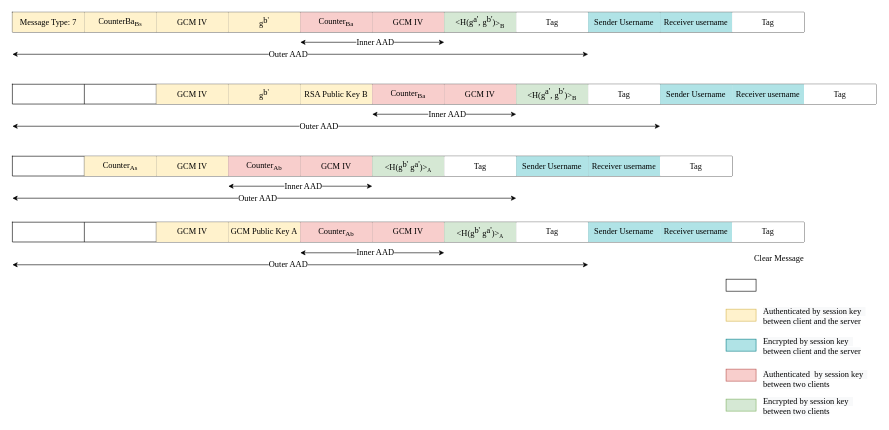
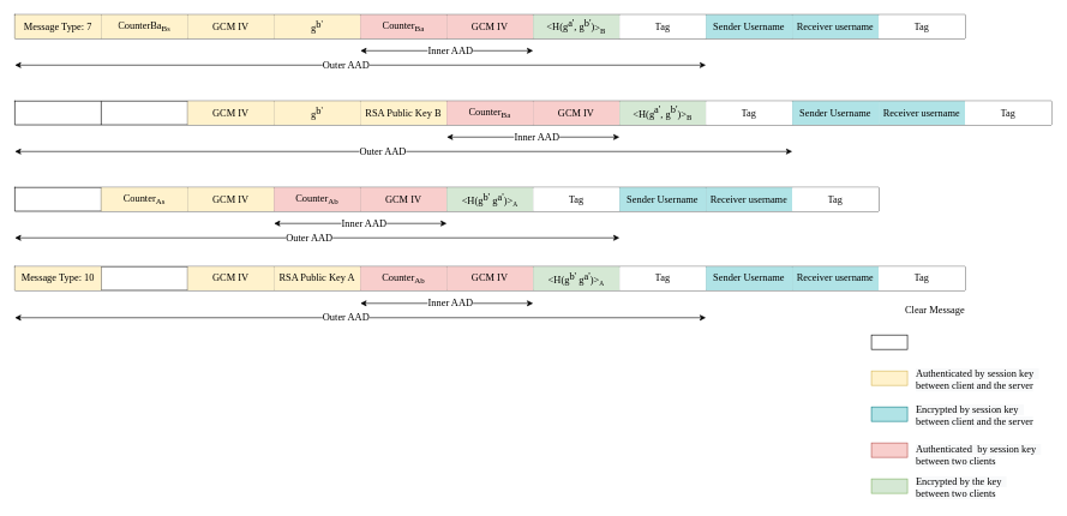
+ <mxCell id="40" value="Message Type: 10" style="shape=partialRectangle;html=1;whiteSpace=wrap;connectable=0;fillColor=#fff2cc;top=0;left=0;bottom=0;right=0;overflow=hidden;strokeColor=#d6b656;fontFamily=Times New Roman;fontSize=14;" vertex="1" parent="39"><mxGeometry width="120" height="33" as="geometry" /></mxCell>
- <mxCell id="42" value="GCM Public Key A" style="shape=partialRectangle;html=1;whiteSpace=wrap;connectable=0;fillColor=#fff2cc;top=0;left=0;bottom=0;right=0;overflow=hidden;strokeColor=#d6b656;fontFamily=Times New Roman;fontSize=14;" vertex="1" parent="39"><mxGeometry x="360" width="120" height="33" as="geometry" /></mxCell>
+ <mxCell id="42" value="RSA Public Key A" style="shape=partialRectangle;html=1;whiteSpace=wrap;connectable=0;fillColor=#fff2cc;top=0;left=0;bottom=0;right=0;overflow=hidden;strokeColor=#d6b656;fontFamily=Times New Roman;fontSize=14;" vertex="1" parent="39"><mxGeometry x="360" width="120" height="33" as="geometry" /></mxCell>
- <mxCell id="75" value="&lt;span style=&quot;color: rgb(0 , 0 , 0) ; font-family: &amp;#34;times new roman&amp;#34; ; font-size: 14px ; font-style: normal ; font-weight: 400 ; letter-spacing: normal ; text-align: center ; text-indent: 0px ; text-transform: none ; word-spacing: 0px ; background-color: rgb(248 , 249 , 250) ; display: inline ; float: none&quot;&gt;Encrypted by session key&amp;nbsp;&amp;nbsp;&lt;/span&gt;&lt;br style=&quot;color: rgb(0 , 0 , 0) ; font-family: &amp;#34;times new roman&amp;#34; ; font-size: 14px ; font-style: normal ; font-weight: 400 ; letter-spacing: normal ; text-align: center ; text-indent: 0px ; text-transform: none ; word-spacing: 0px ; background-color: rgb(248 , 249 , 250)&quot;&gt;&lt;span style=&quot;color: rgb(0 , 0 , 0) ; font-family: &amp;#34;times new roman&amp;#34; ; font-size: 14px ; font-style: normal ; font-weight: 400 ; letter-spacing: normal ; text-align: center ; text-indent: 0px ; text-transform: none ; word-spacing: 0px ; background-color: rgb(248 , 249 , 250) ; display: inline ; float: none&quot;&gt;between two clients&lt;/span&gt;" style="text;whiteSpace=wrap;html=1;fontColor=none;" vertex="1" parent="1"><mxGeometry x="1270" y="655" width="190" height="40" as="geometry" /></mxCell>
+ <mxCell id="75" value="&lt;span style=&quot;color: rgb(0 , 0 , 0) ; font-family: &amp;#34;times new roman&amp;#34; ; font-size: 14px ; font-style: normal ; font-weight: 400 ; letter-spacing: normal ; text-align: center ; text-indent: 0px ; text-transform: none ; word-spacing: 0px ; background-color: rgb(248 , 249 , 250) ; display: inline ; float: none&quot;&gt;Encrypted by the key&amp;nbsp;&amp;nbsp;&lt;/span&gt;&lt;br style=&quot;color: rgb(0 , 0 , 0) ; font-family: &amp;#34;times new roman&amp;#34; ; font-size: 14px ; font-style: normal ; font-weight: 400 ; letter-spacing: normal ; text-align: center ; text-indent: 0px ; text-transform: none ; word-spacing: 0px ; background-color: rgb(248 , 249 , 250)&quot;&gt;&lt;span style=&quot;color: rgb(0 , 0 , 0) ; font-family: &amp;#34;times new roman&amp;#34; ; font-size: 14px ; font-style: normal ; font-weight: 400 ; letter-spacing: normal ; text-align: center ; text-indent: 0px ; text-transform: none ; word-spacing: 0px ; background-color: rgb(248 , 249 , 250) ; display: inline ; float: none&quot;&gt;between two clients&lt;/span&gt;" style="text;whiteSpace=wrap;html=1;fontColor=none;" vertex="1" parent="1"><mxGeometry x="1270" y="655" width="190" height="40" as="geometry" /></mxCell>
